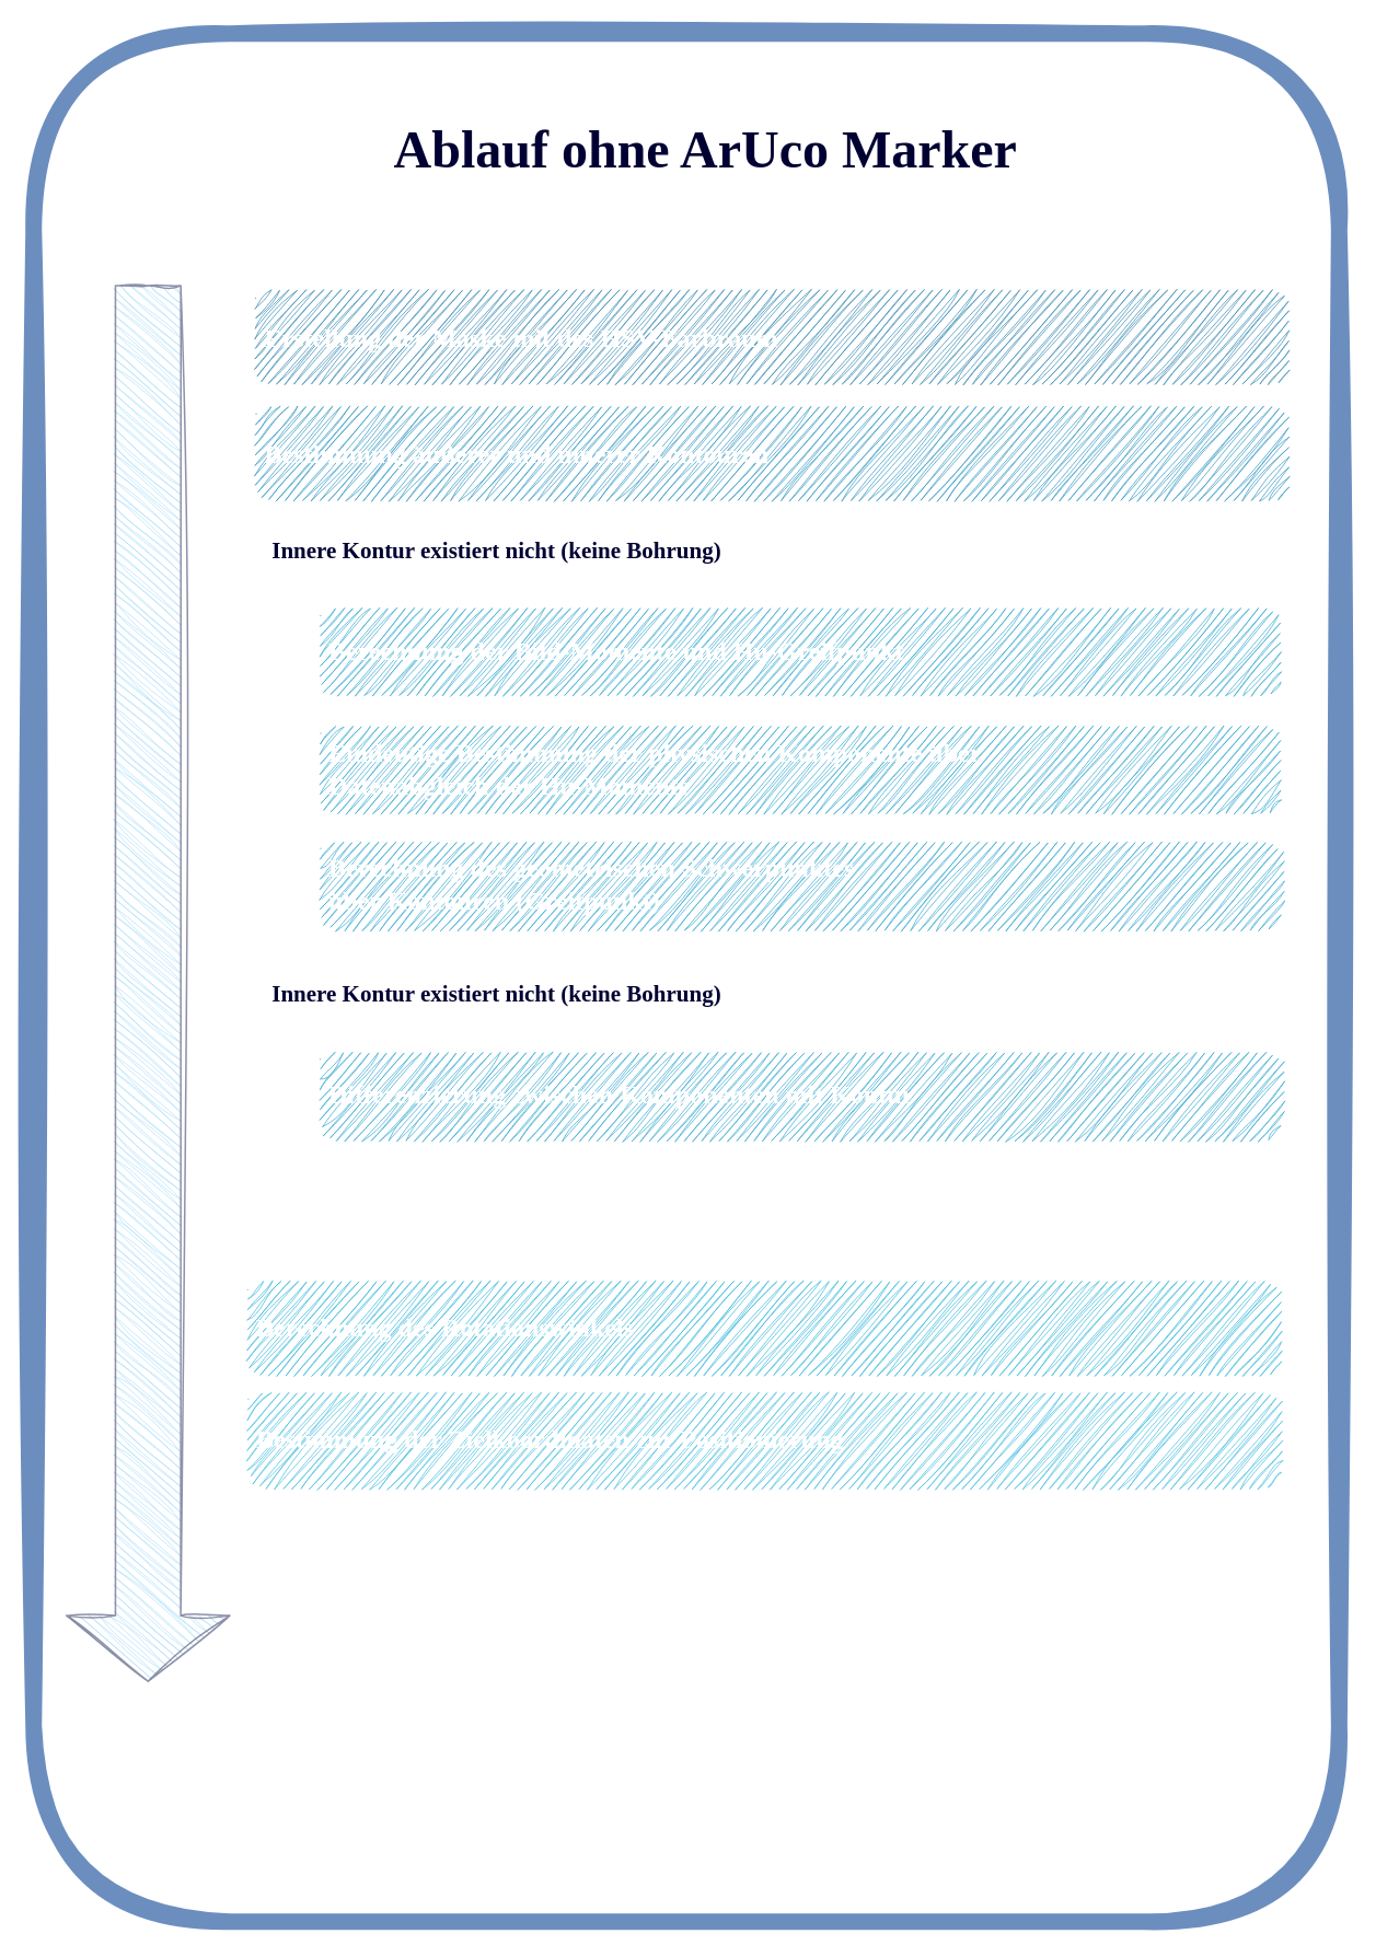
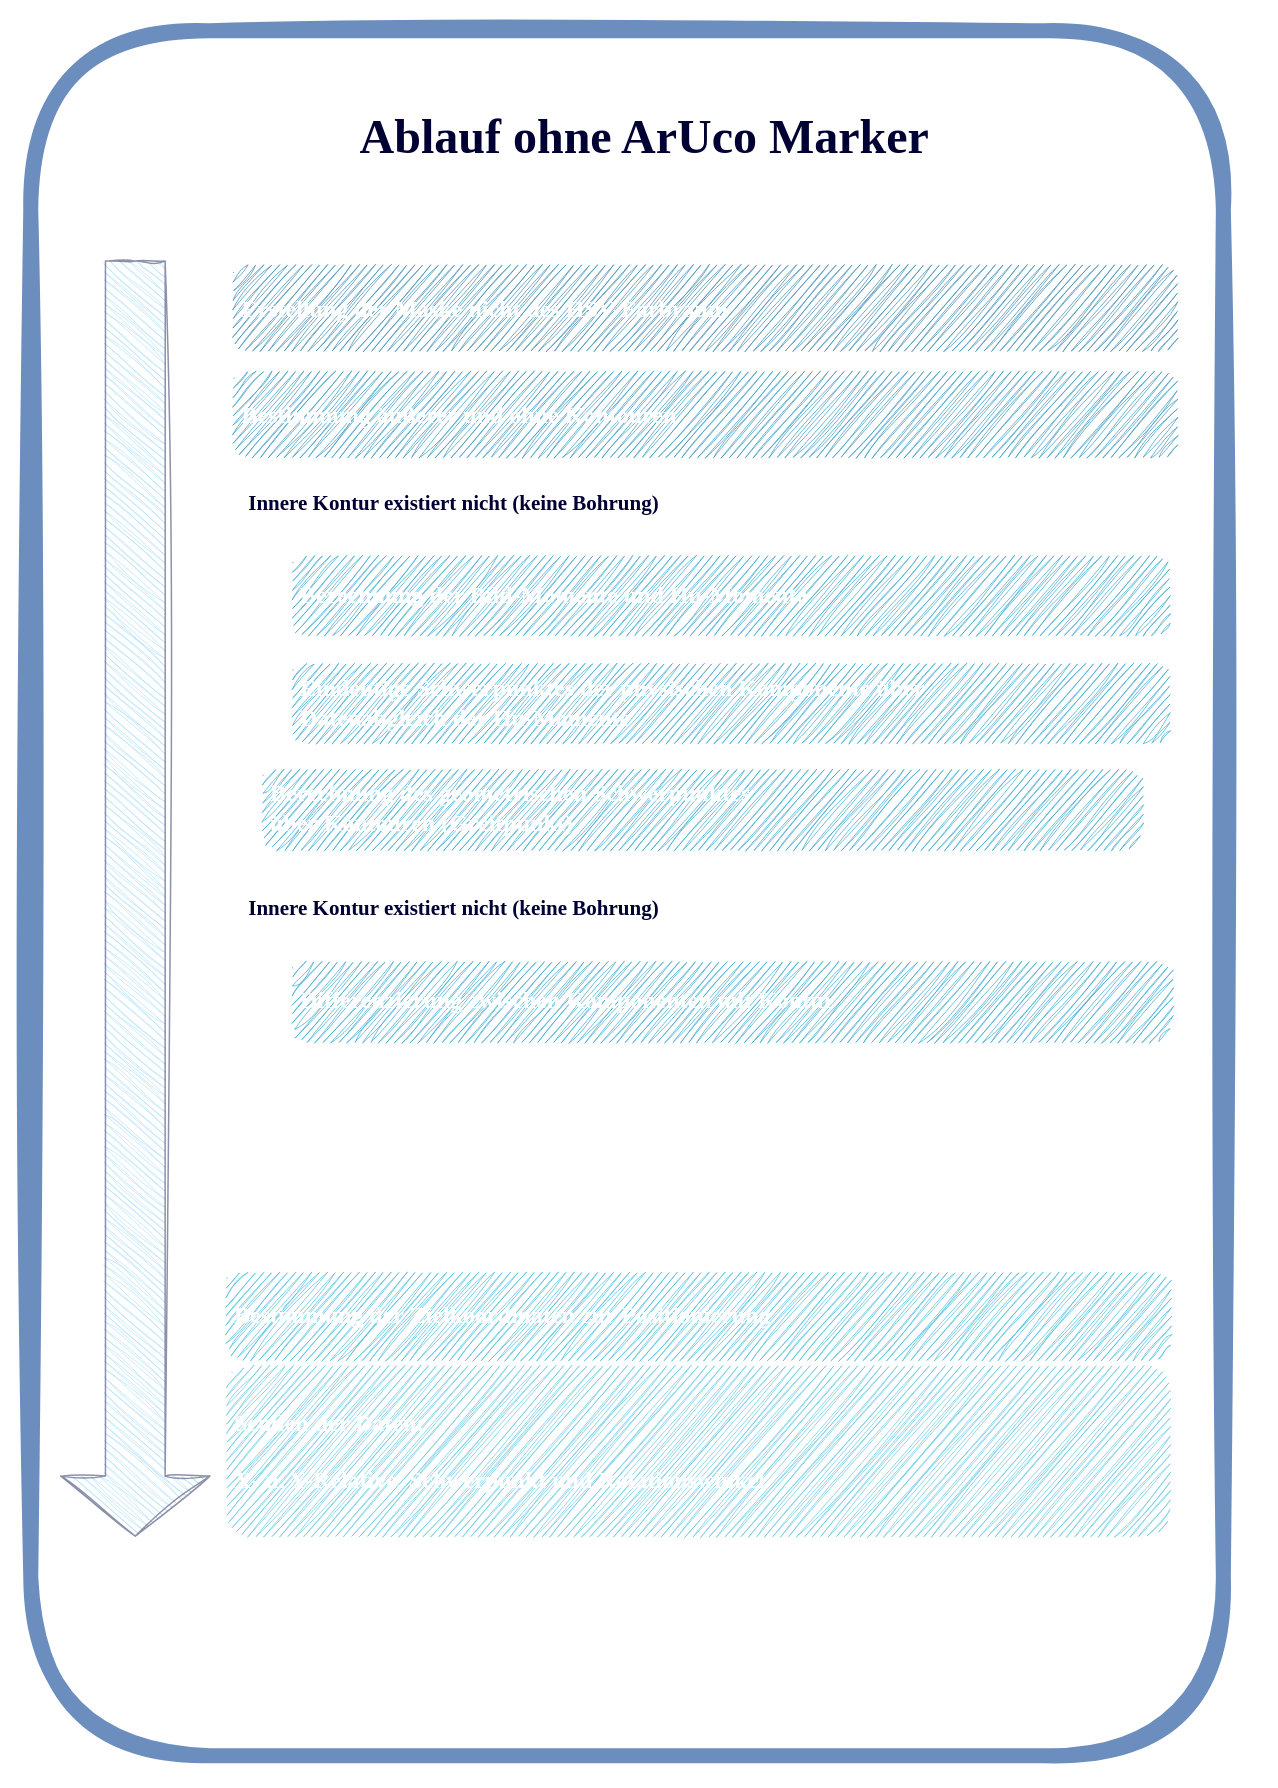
- <mxCell id="4" value="&lt;span style=&quot;font-size: 16px;&quot;&gt;&amp;nbsp;Erstellung der Maske mit des HSV-Farbraum&lt;/span&gt;" style="rounded=1;whiteSpace=wrap;html=1;fontFamily=Verdana;sketch=1;curveFitting=1;jiggle=2;strokeColor=none;fillColor=light-dark(#418fb6, #ededed);fontStyle=1;align=left;fontColor=#FFFFFF;aspect=fixed;container=0;" vertex="1" parent="1"><mxGeometry x="154.737" y="176.173" width="629.462" height="56.79" as="geometry" /></mxCell>
+ <mxCell id="4" value="&lt;span style=&quot;font-size: 16px;&quot;&gt;&amp;nbsp;Erstellung der Maske nicht des HSV-Farbraum&lt;/span&gt;" style="rounded=1;whiteSpace=wrap;html=1;fontFamily=Verdana;sketch=1;curveFitting=1;jiggle=2;strokeColor=none;fillColor=light-dark(#418fb6, #ededed);fontStyle=1;align=left;fontColor=#FFFFFF;aspect=fixed;container=0;" vertex="1" parent="1"><mxGeometry x="154.737" y="176.173" width="629.462" height="56.79" as="geometry" /></mxCell>
- <mxCell id="5" value="&lt;span style=&quot;font-size: 16px;&quot;&gt;&amp;nbsp;Bestimmung äußerer und innerer Kontouren&lt;/span&gt;" style="rounded=1;whiteSpace=wrap;html=1;fontFamily=Verdana;sketch=1;curveFitting=1;jiggle=2;strokeColor=none;fillColor=light-dark(#3d9dc5, #ededed);fontStyle=1;align=left;fontColor=#FFFFFF;aspect=fixed;container=0;" vertex="1" parent="1"><mxGeometry x="154.737" y="247.16" width="629.462" height="56.79" as="geometry" /></mxCell>
+ <mxCell id="5" value="&lt;span style=&quot;font-size: 16px;&quot;&gt;&amp;nbsp;Bestimmung äußerer und ohne Kontouren&lt;/span&gt;" style="rounded=1;whiteSpace=wrap;html=1;fontFamily=Verdana;sketch=1;curveFitting=1;jiggle=2;strokeColor=none;fillColor=light-dark(#3d9dc5, #ededed);fontStyle=1;align=left;fontColor=#FFFFFF;aspect=fixed;container=0;" vertex="1" parent="1"><mxGeometry x="154.737" y="247.16" width="629.462" height="56.79" as="geometry" /></mxCell>
- <mxCell id="6" value="&lt;span style=&quot;font-size: 16px;&quot;&gt;&amp;nbsp;Berechnung der Bild-Momente und Hu-Greifpunkt&lt;/span&gt;" style="rounded=1;whiteSpace=wrap;html=1;fontFamily=Verdana;sketch=1;curveFitting=1;jiggle=2;strokeColor=none;fillColor=light-dark(#3fadd2, #ededed);fontStyle=1;align=left;fontColor=#FFFFFF;aspect=fixed;container=0;" vertex="1" parent="1"><mxGeometry x="194.33" y="370" width="585.14" height="52.79" as="geometry" /></mxCell>
+ <mxCell id="6" value="&lt;span style=&quot;font-size: 16px;&quot;&gt;&amp;nbsp;Berechnung der Bild-Momente und Hu-Momente&lt;/span&gt;" style="rounded=1;whiteSpace=wrap;html=1;fontFamily=Verdana;sketch=1;curveFitting=1;jiggle=2;strokeColor=none;fillColor=light-dark(#3fadd2, #ededed);fontStyle=1;align=left;fontColor=#FFFFFF;aspect=fixed;container=0;" vertex="1" parent="1"><mxGeometry x="194.33" y="370" width="585.14" height="52.79" as="geometry" /></mxCell>
- <mxCell id="10" value="&lt;span style=&quot;font-size: 16px;&quot;&gt;&amp;nbsp;Eindeutige Bestimmung der physischen Komponente über&amp;nbsp;&lt;br&gt;&amp;nbsp;Datenabgleich der Hu-Momente&lt;/span&gt;" style="rounded=1;whiteSpace=wrap;html=1;fontFamily=Verdana;sketch=1;curveFitting=1;jiggle=2;strokeColor=none;fillColor=light-dark(#3fadd2, #ededed);fontStyle=1;align=left;fontColor=#FFFFFF;aspect=fixed;container=0;" vertex="1" parent="1"><mxGeometry x="194.33" y="441.85" width="585.14" height="52.8" as="geometry" /></mxCell>
+ <mxCell id="10" value="&lt;span style=&quot;font-size: 16px;&quot;&gt;&amp;nbsp;Eindeutige Schwerpunktes der physischen Komponente über&amp;nbsp;&lt;br&gt;&amp;nbsp;Datenabgleich der Hu-Momente&lt;/span&gt;" style="rounded=1;whiteSpace=wrap;html=1;fontFamily=Verdana;sketch=1;curveFitting=1;jiggle=2;strokeColor=none;fillColor=light-dark(#3fadd2, #ededed);fontStyle=1;align=left;fontColor=#FFFFFF;aspect=fixed;container=0;" vertex="1" parent="1"><mxGeometry x="194.33" y="441.85" width="585.14" height="52.8" as="geometry" /></mxCell>
- <mxCell id="11" value="&lt;span style=&quot;font-size: 16px;&quot;&gt;&amp;nbsp;Berechnung des geometrischen Schwerpunktes &lt;br&gt;&amp;nbsp;über Kontouren (Greifpunkt)&lt;/span&gt;" style="rounded=1;whiteSpace=wrap;html=1;fontFamily=Verdana;sketch=1;curveFitting=1;jiggle=2;strokeColor=none;fillColor=light-dark(#3fadd2, #ededed);fontStyle=1;align=left;fontColor=#FFFFFF;aspect=fixed;container=0;" vertex="1" parent="1"><mxGeometry x="194.33" y="511.85" width="585.14" height="52.8" as="geometry" /></mxCell>
+ <mxCell id="11" value="&lt;span style=&quot;font-size: 16px;&quot;&gt;&amp;nbsp;Berechnung des geometrischen Schwerpunktes &lt;br&gt;&amp;nbsp;über Kontouren (Greifpunkt)&lt;/span&gt;" style="rounded=1;whiteSpace=wrap;html=1;fontFamily=Verdana;sketch=1;curveFitting=1;jiggle=2;strokeColor=none;fillColor=light-dark(#3fadd2, #ededed);fontStyle=1;align=left;fontColor=#FFFFFF;aspect=fixed;container=0;" vertex="1" parent="1"><mxGeometry x="174.33" y="511.85" width="585.14" height="52.8" as="geometry" /></mxCell>
- <mxCell id="7" value="&lt;span style=&quot;font-size: 16px;&quot;&gt;&amp;nbsp;Berechnung des Rotationswinkels&amp;nbsp;&lt;br&gt;&lt;/span&gt;" style="rounded=1;whiteSpace=wrap;html=1;fontFamily=Verdana;sketch=1;curveFitting=1;jiggle=2;strokeColor=none;fillColor=light-dark(#40bbdc, #ededed);fontStyle=1;align=left;fontColor=#FFFFFF;aspect=fixed;container=0;" vertex="1" parent="1"><mxGeometry x="150.002" y="779.996" width="629.462" height="56.79" as="geometry" /></mxCell>
+ <mxCell id="8" value="&lt;span style=&quot;font-size: 16px;&quot;&gt;&amp;nbsp;Senden der Daten:&lt;br&gt;&lt;br&gt;&amp;nbsp;X- u. Y-Relative,&amp;nbsp;&lt;/span&gt;&lt;span style=&quot;font-size: 16px;&quot;&gt;Schwerpunkt&lt;/span&gt;&lt;span style=&quot;font-size: 16px;&quot;&gt;&amp;nbsp;und Rotationswinkel&lt;/span&gt;" style="rounded=1;whiteSpace=wrap;html=1;fontFamily=Verdana;sketch=1;curveFitting=1;jiggle=2;strokeColor=none;fillColor=light-dark(#6BCBE6,#EDEDED);fontStyle=1;align=left;fontColor=#FFFFFF;aspect=fixed;container=0;" vertex="1" parent="1"><mxGeometry x="149.997" y="910.003" width="629.462" height="113.58" as="geometry" /></mxCell>
